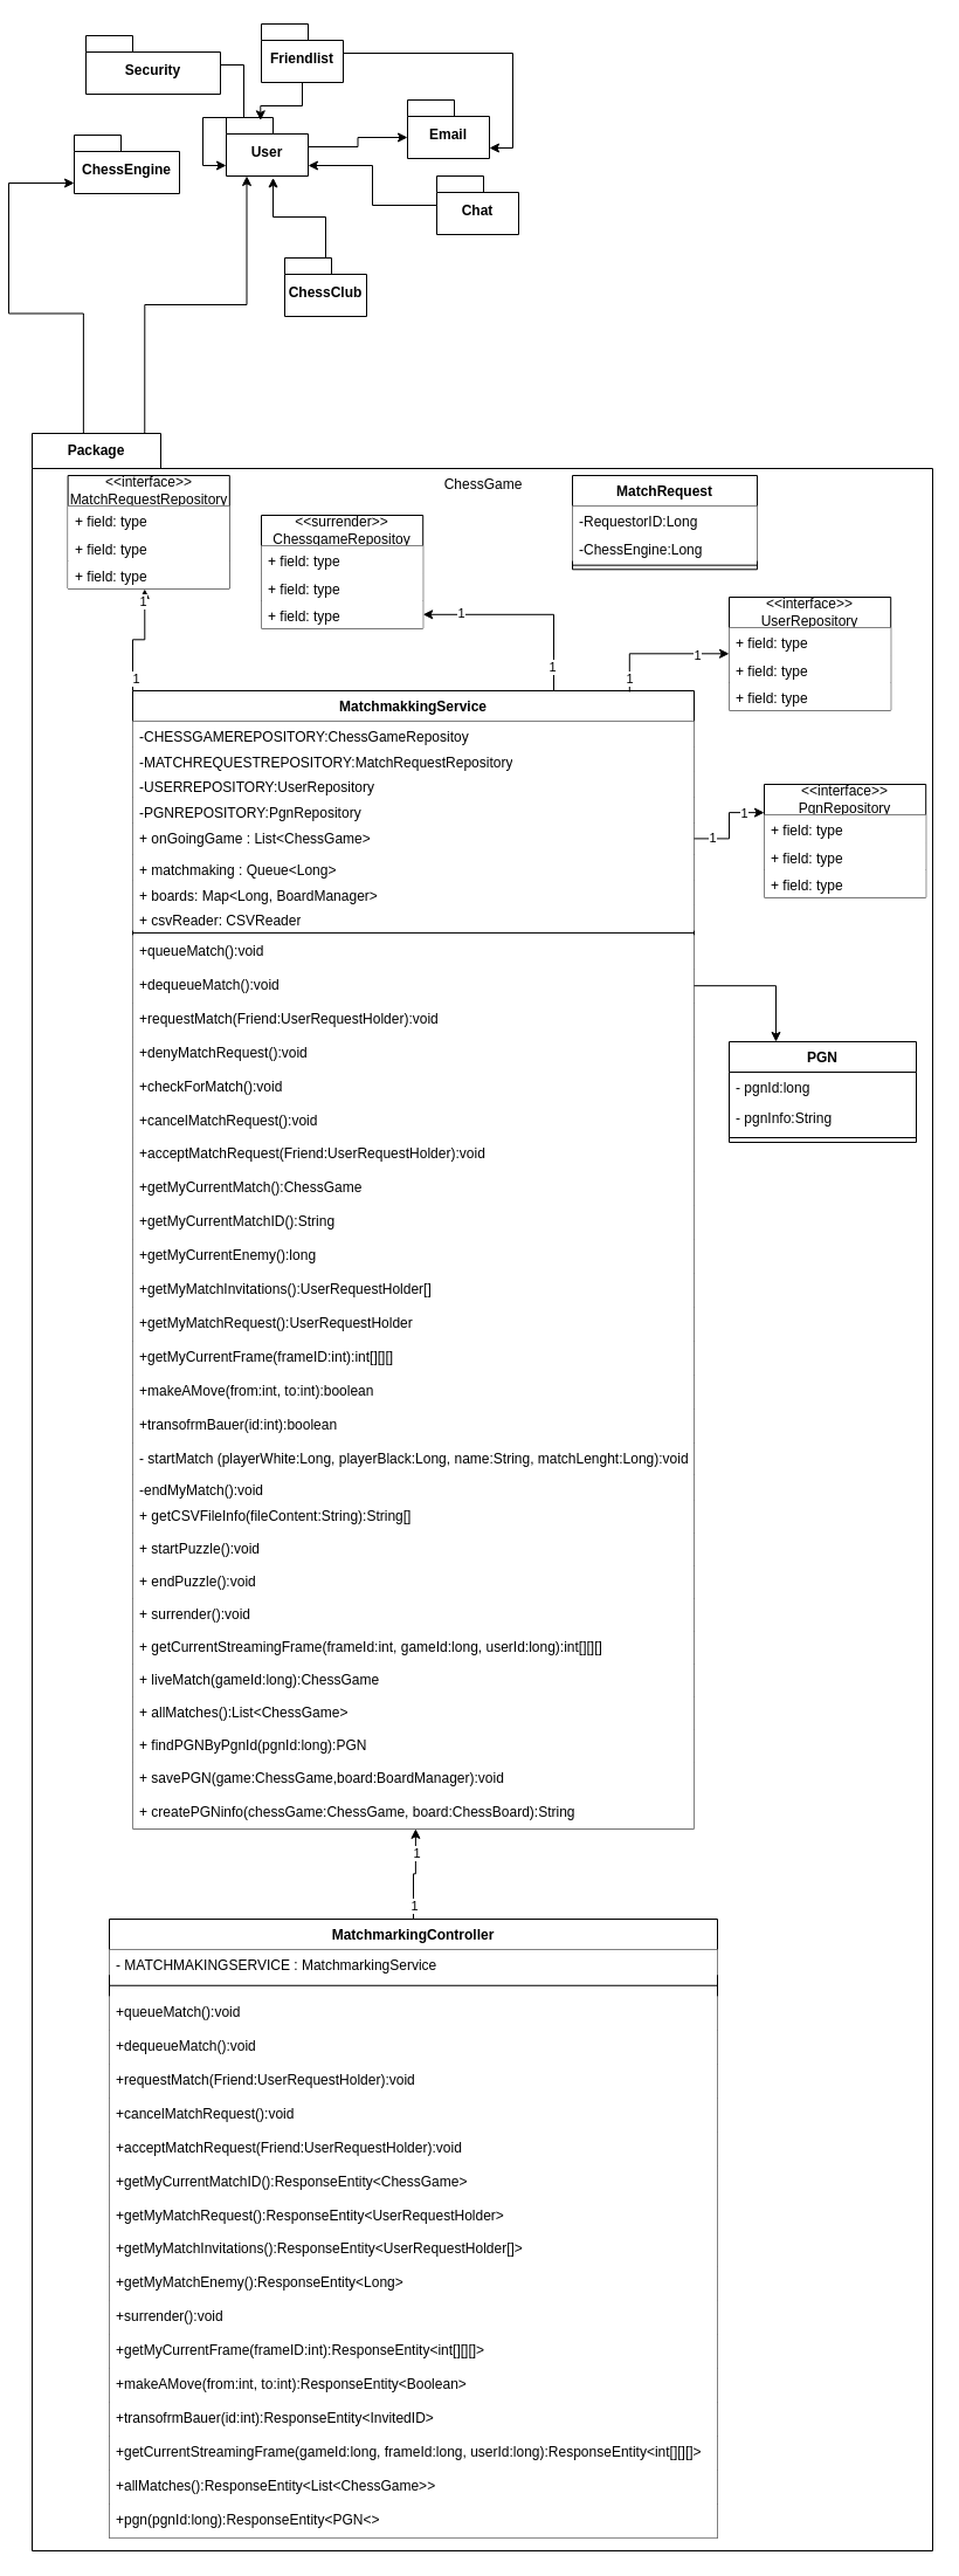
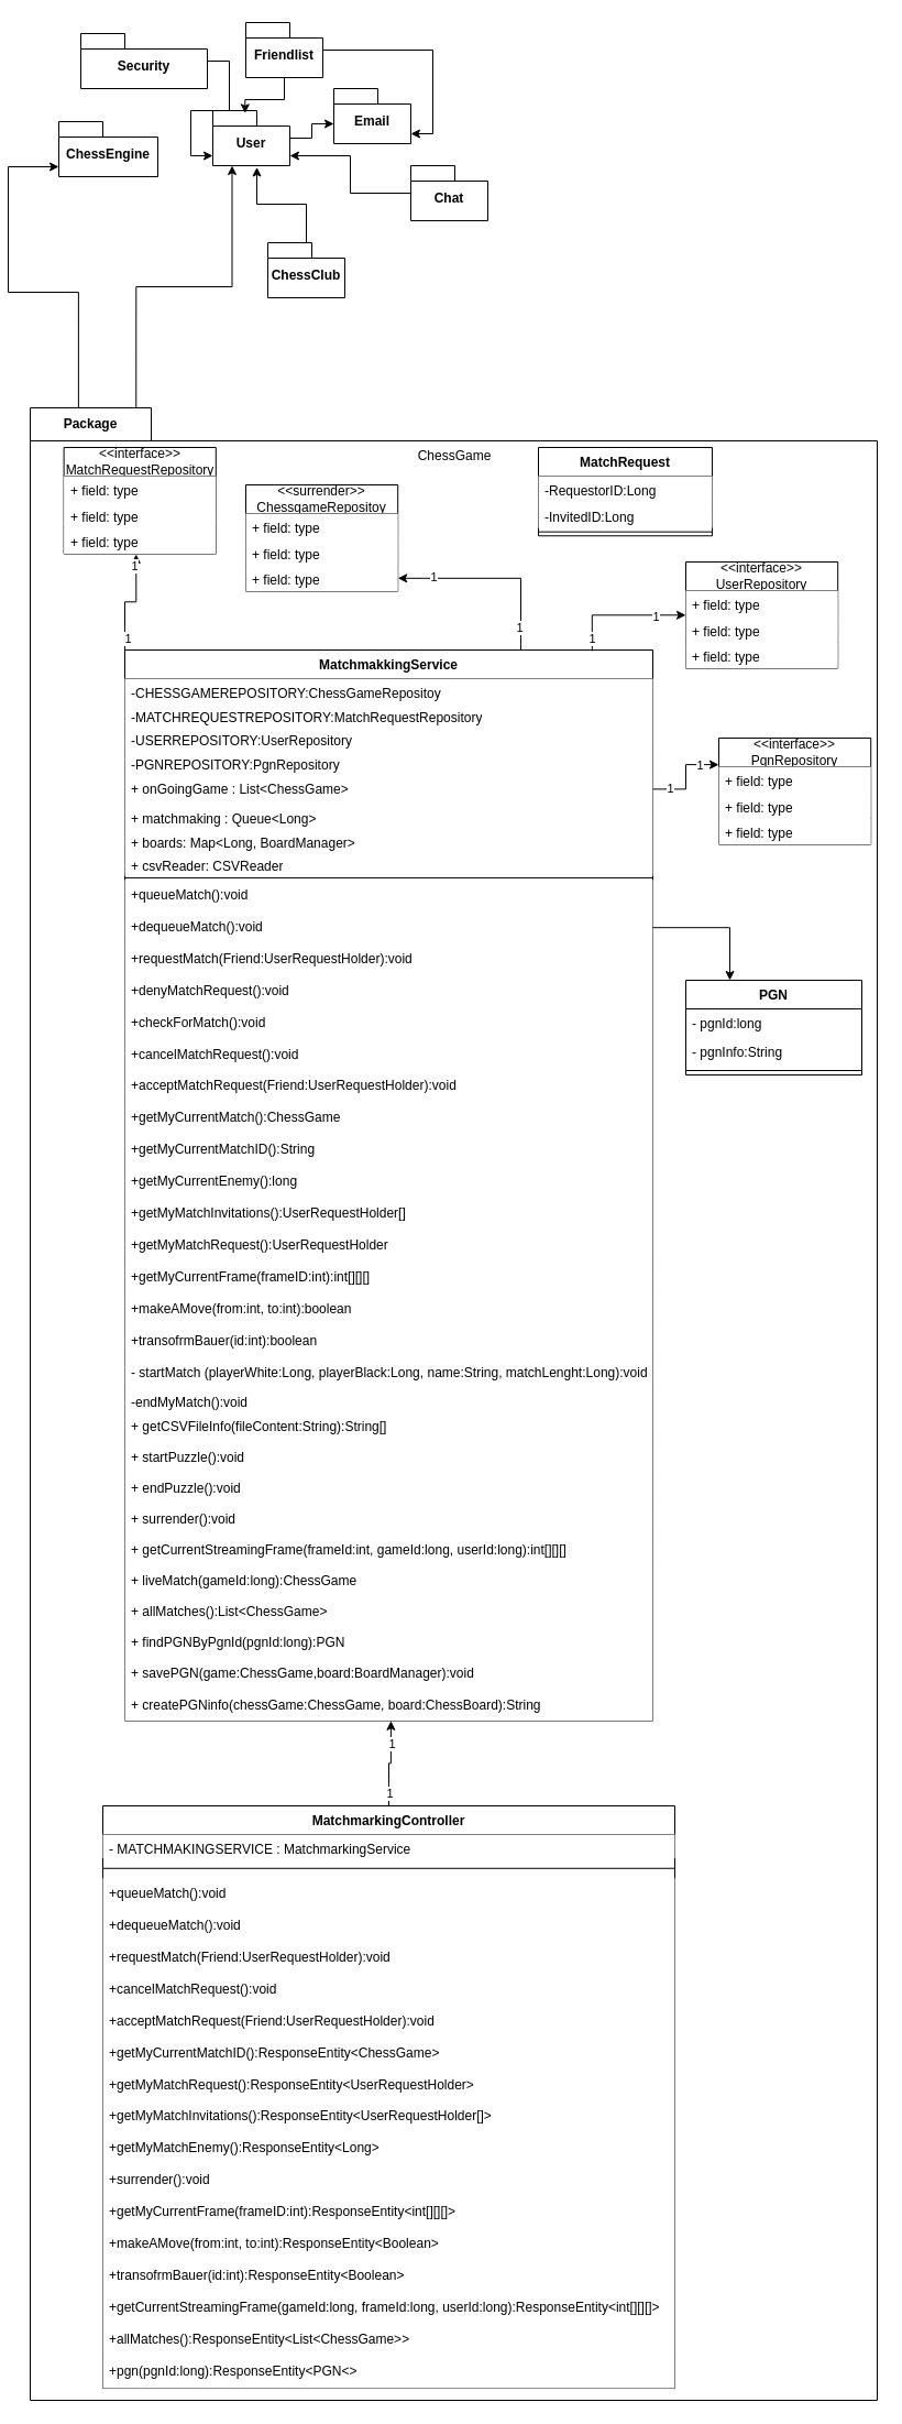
- <mxCell id="2" value="Email" style="shape=folder;fontStyle=1;spacingTop=10;tabWidth=40;tabHeight=14;tabPosition=left;html=1;whiteSpace=wrap;strokeColor=#000000;" parent="1" vertex="1"><mxGeometry x="341" y="85" width="70" height="50" as="geometry" /></mxCell>
+ <mxCell id="2" value="Email" style="shape=folder;fontStyle=1;spacingTop=10;tabWidth=40;tabHeight=14;tabPosition=left;html=1;whiteSpace=wrap;strokeColor=#000000;" parent="1" vertex="1"><mxGeometry x="296" y="80" width="70" height="50" as="geometry" /></mxCell>
- <mxCell id="7" value="ChessEngine" style="shape=folder;fontStyle=1;spacingTop=10;tabWidth=40;tabHeight=14;tabPosition=left;html=1;whiteSpace=wrap;strokeColor=#000000;" parent="1" vertex="1"><mxGeometry x="56" y="115" width="90" height="50" as="geometry" /></mxCell>
+ <mxCell id="7" value="ChessEngine" style="shape=folder;fontStyle=1;spacingTop=10;tabWidth=40;tabHeight=14;tabPosition=left;html=1;whiteSpace=wrap;strokeColor=#000000;" parent="1" vertex="1"><mxGeometry x="46" y="110" width="90" height="50" as="geometry" /></mxCell>
- <mxCell id="94" value="-ChessEngine:Long" style="text;strokeColor=none;fillColor=#FFFFFF;align=left;verticalAlign=top;spacingLeft=4;spacingRight=4;overflow=hidden;rotatable=0;points=[[0,0.5],[1,0.5]];portConstraint=eastwest;whiteSpace=wrap;html=1;" parent="92" vertex="1"><mxGeometry y="49.524" width="157.949" height="23.524" as="geometry" /></mxCell>
+ <mxCell id="94" value="-InvitedID:Long" style="text;strokeColor=none;fillColor=#FFFFFF;align=left;verticalAlign=top;spacingLeft=4;spacingRight=4;overflow=hidden;rotatable=0;points=[[0,0.5],[1,0.5]];portConstraint=eastwest;whiteSpace=wrap;html=1;" parent="92" vertex="1"><mxGeometry y="49.524" width="157.949" height="23.524" as="geometry" /></mxCell>
- <mxCell id="78" value="+transofrmBauer(id:int):ResponseEntity&amp;lt;InvitedID&amp;gt;" style="text;strokeColor=none;fillColor=#FFFFFF;align=left;verticalAlign=top;spacingLeft=4;spacingRight=4;overflow=hidden;rotatable=0;points=[[0,0.5],[1,0.5]];portConstraint=eastwest;whiteSpace=wrap;html=1;" parent="63" vertex="1"><mxGeometry y="413.238" width="520" height="28.952" as="geometry" /></mxCell>
+ <mxCell id="78" value="+transofrmBauer(id:int):ResponseEntity&amp;lt;Boolean&amp;gt;" style="text;strokeColor=none;fillColor=#FFFFFF;align=left;verticalAlign=top;spacingLeft=4;spacingRight=4;overflow=hidden;rotatable=0;points=[[0,0.5],[1,0.5]];portConstraint=eastwest;whiteSpace=wrap;html=1;" parent="63" vertex="1"><mxGeometry y="413.238" width="520" height="28.952" as="geometry" /></mxCell>
